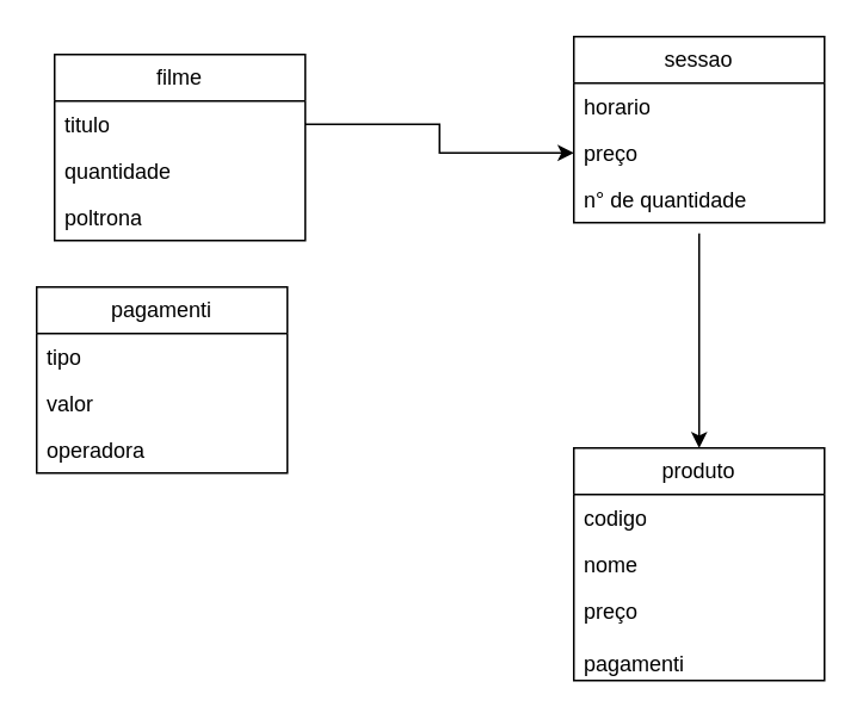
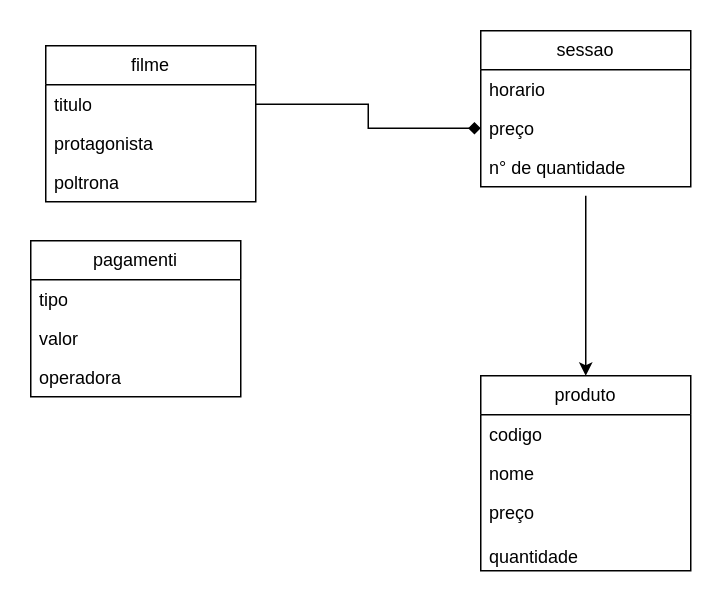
- <mxCell id="18" style="edgeStyle=orthogonalEdgeStyle;rounded=0;orthogonalLoop=1;jettySize=auto;html=1;exitX=1;exitY=0.5;exitDx=0;exitDy=0;entryX=0;entryY=0.5;entryDx=0;entryDy=0;" edge="1" parent="1" source="3" target="8"><mxGeometry relative="1" as="geometry" /></mxCell>
+ <mxCell id="18" style="edgeStyle=orthogonalEdgeStyle;rounded=0;orthogonalLoop=1;jettySize=auto;html=1;exitX=1;exitY=0.5;exitDx=0;exitDy=0;entryX=0;entryY=0.5;entryDx=0;entryDy=0;endArrow=diamond;" edge="1" parent="1" source="3" target="8"><mxGeometry relative="1" as="geometry" /></mxCell>
- <mxCell id="4" value="quantidade" style="text;strokeColor=none;fillColor=none;align=left;verticalAlign=top;spacingLeft=4;spacingRight=4;overflow=hidden;rotatable=0;points=[[0,0.5],[1,0.5]];portConstraint=eastwest;whiteSpace=wrap;html=1;" vertex="1" parent="2"><mxGeometry y="52" width="140" height="26" as="geometry" /></mxCell>
+ <mxCell id="4" value="protagonista" style="text;strokeColor=none;fillColor=none;align=left;verticalAlign=top;spacingLeft=4;spacingRight=4;overflow=hidden;rotatable=0;points=[[0,0.5],[1,0.5]];portConstraint=eastwest;whiteSpace=wrap;html=1;" vertex="1" parent="2"><mxGeometry y="52" width="140" height="26" as="geometry" /></mxCell>
- <mxCell id="13" value="preço&lt;br&gt;&lt;br&gt;pagamenti" style="text;strokeColor=none;fillColor=none;align=left;verticalAlign=top;spacingLeft=4;spacingRight=4;overflow=hidden;rotatable=0;points=[[0,0.5],[1,0.5]];portConstraint=eastwest;whiteSpace=wrap;html=1;" vertex="1" parent="10"><mxGeometry y="78" width="140" height="52" as="geometry" /></mxCell>
+ <mxCell id="13" value="preço&lt;br&gt;&lt;br&gt;quantidade" style="text;strokeColor=none;fillColor=none;align=left;verticalAlign=top;spacingLeft=4;spacingRight=4;overflow=hidden;rotatable=0;points=[[0,0.5],[1,0.5]];portConstraint=eastwest;whiteSpace=wrap;html=1;" vertex="1" parent="10"><mxGeometry y="78" width="140" height="52" as="geometry" /></mxCell>
